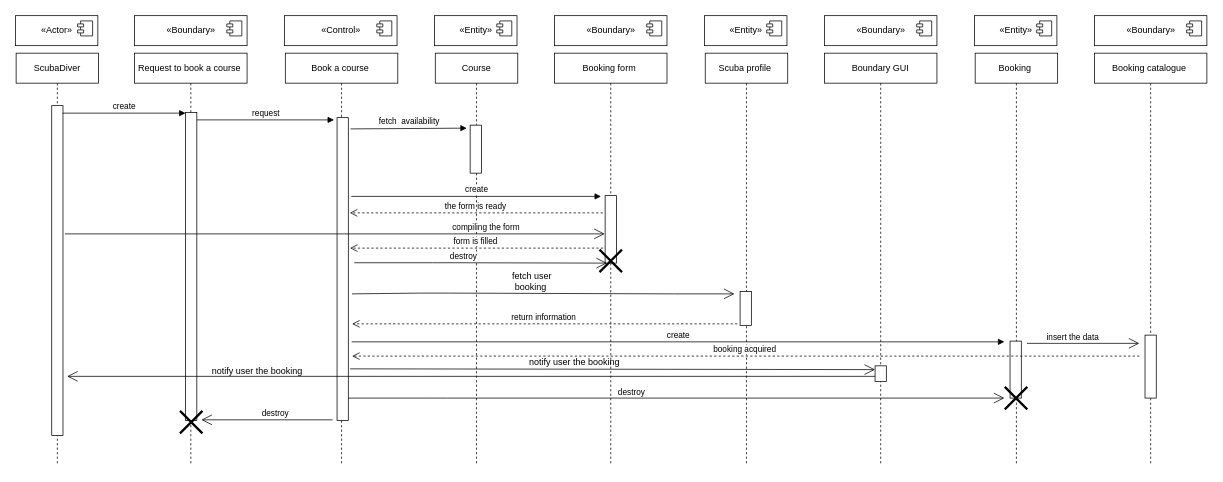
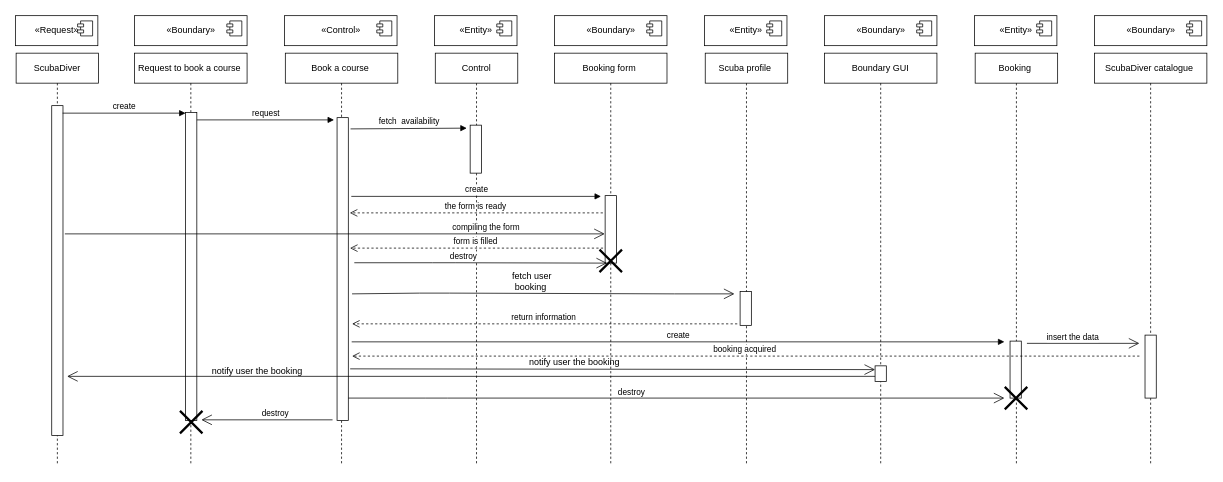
- <mxCell id="4" value="«Actor»&lt;br&gt;" style="html=1;dropTarget=0;" parent="1" vertex="1"><mxGeometry x="20" y="20" width="110" height="40" as="geometry" /></mxCell>
+ <mxCell id="4" value="«Request»&lt;br&gt;" style="html=1;dropTarget=0;" parent="1" vertex="1"><mxGeometry x="20" y="20" width="110" height="40" as="geometry" /></mxCell>
- <mxCell id="15" value="Course" style="shape=umlLifeline;perimeter=lifelinePerimeter;whiteSpace=wrap;html=1;container=1;collapsible=0;recursiveResize=0;outlineConnect=0;" parent="1" vertex="1"><mxGeometry x="580" y="70" width="110" height="550" as="geometry" /></mxCell>
+ <mxCell id="15" value="Control" style="shape=umlLifeline;perimeter=lifelinePerimeter;whiteSpace=wrap;html=1;container=1;collapsible=0;recursiveResize=0;outlineConnect=0;" parent="1" vertex="1"><mxGeometry x="580" y="70" width="110" height="550" as="geometry" /></mxCell>
- <mxCell id="57" value="Booking catalogue&amp;nbsp;" style="shape=umlLifeline;perimeter=lifelinePerimeter;whiteSpace=wrap;html=1;container=1;collapsible=0;recursiveResize=0;outlineConnect=0;" parent="1" vertex="1"><mxGeometry x="1459" y="70" width="150" height="550" as="geometry" /></mxCell>
+ <mxCell id="57" value="ScubaDiver catalogue&amp;nbsp;" style="shape=umlLifeline;perimeter=lifelinePerimeter;whiteSpace=wrap;html=1;container=1;collapsible=0;recursiveResize=0;outlineConnect=0;" parent="1" vertex="1"><mxGeometry x="1459" y="70" width="150" height="550" as="geometry" /></mxCell>
